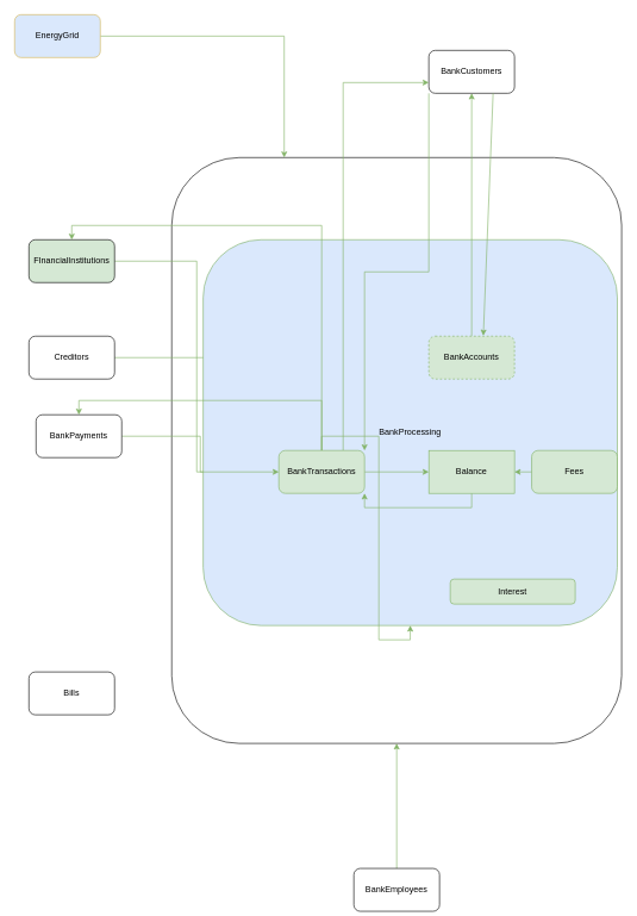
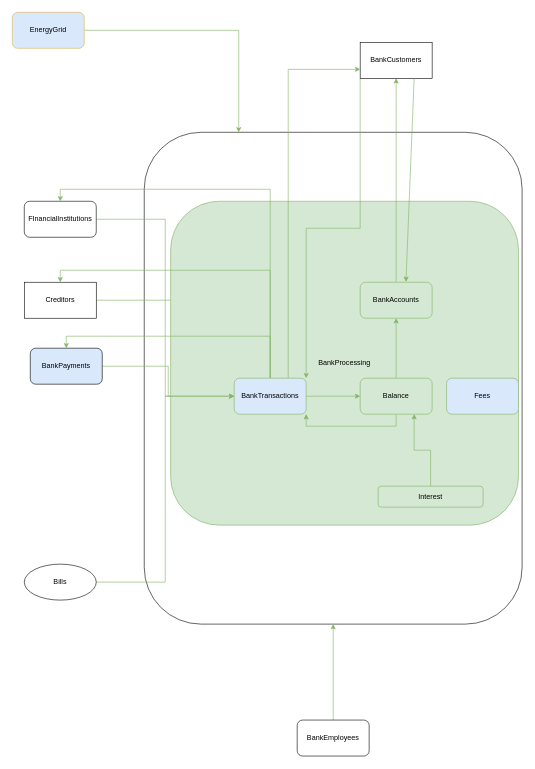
- <mxCell id="13" value="BankCustomers" style="rounded=1;whiteSpace=wrap;html=1;" vertex="1" parent="1"><mxGeometry x="600" y="70" width="120" height="60" as="geometry" /></mxCell>
+ <mxCell id="13" value="BankCustomers" style="whiteSpace=wrap;html=1;rounded=0;" vertex="1" parent="1"><mxGeometry x="600" y="70" width="120" height="60" as="geometry" /></mxCell>
- <mxCell id="4" value="FInancialInstitutions" style="rounded=1;whiteSpace=wrap;html=1;fillColor=#d5e8d4;" vertex="1" parent="1"><mxGeometry x="40" y="335" width="120" height="60" as="geometry" /></mxCell>
+ <mxCell id="4" value="FInancialInstitutions" style="rounded=1;whiteSpace=wrap;html=1;" vertex="1" parent="1"><mxGeometry x="40" y="335" width="120" height="60" as="geometry" /></mxCell>
- <mxCell id="7" value="Creditors" style="rounded=1;whiteSpace=wrap;html=1;" vertex="1" parent="1"><mxGeometry x="40" y="470" width="120" height="60" as="geometry" /></mxCell>
+ <mxCell id="7" value="Creditors" style="whiteSpace=wrap;html=1;rounded=0;" vertex="1" parent="1"><mxGeometry x="40" y="470" width="120" height="60" as="geometry" /></mxCell>
- <mxCell id="11" value="BankAccounts" style="rounded=1;whiteSpace=wrap;html=1;fillColor=#d5e8d4;strokeColor=#82b366;dashed=1;" vertex="1" parent="1"><mxGeometry x="600" y="470" width="120" height="60" as="geometry" /></mxCell>
+ <mxCell id="11" value="BankAccounts" style="rounded=1;whiteSpace=wrap;html=1;fillColor=#d5e8d4;strokeColor=#82b366;" vertex="1" parent="1"><mxGeometry x="600" y="470" width="120" height="60" as="geometry" /></mxCell>
+ <mxCell id="18" style="edgeStyle=orthogonalEdgeStyle;rounded=0;orthogonalLoop=1;jettySize=auto;html=1;entryX=0.5;entryY=1;entryDx=0;entryDy=0;fillColor=#d5e8d4;strokeColor=#82b366;" edge="1" parent="1" source="20" target="11"><mxGeometry relative="1" as="geometry" /></mxCell>
- <mxCell id="6" value="BankProcessing" style="rounded=1;whiteSpace=wrap;html=1;fillColor=#dae8fc;strokeColor=#82b366;" vertex="1" parent="1"><mxGeometry x="284" y="335" width="580" height="540" as="geometry" /></mxCell>
+ <mxCell id="6" value="BankProcessing" style="rounded=1;whiteSpace=wrap;html=1;fillColor=#d5e8d4;strokeColor=#82b366;" vertex="1" parent="1"><mxGeometry x="284" y="335" width="580" height="540" as="geometry" /></mxCell>
- <mxCell id="17" value="BankPayments" style="rounded=1;whiteSpace=wrap;html=1;" vertex="1" parent="1"><mxGeometry x="50" y="580" width="120" height="60" as="geometry" /></mxCell>
+ <mxCell id="17" value="BankPayments" style="rounded=1;whiteSpace=wrap;html=1;fillColor=#dae8fc;" vertex="1" parent="1"><mxGeometry x="50" y="580" width="120" height="60" as="geometry" /></mxCell>
- <mxCell id="26" value="BankTransactions" style="rounded=1;whiteSpace=wrap;html=1;fillColor=#d5e8d4;strokeColor=#82b366;" vertex="1" parent="1"><mxGeometry x="390" y="630" width="120" height="60" as="geometry" /></mxCell>
+ <mxCell id="26" value="BankTransactions" style="rounded=1;whiteSpace=wrap;html=1;fillColor=#dae8fc;strokeColor=#82b366;" vertex="1" parent="1"><mxGeometry x="390" y="630" width="120" height="60" as="geometry" /></mxCell>
- <mxCell id="20" value="Balance" style="whiteSpace=wrap;html=1;fillColor=#d5e8d4;strokeColor=#82b366;rounded=0;" vertex="1" parent="1"><mxGeometry x="600" y="630" width="120" height="60" as="geometry" /></mxCell>
+ <mxCell id="20" value="Balance" style="rounded=1;whiteSpace=wrap;html=1;fillColor=#d5e8d4;strokeColor=#82b366;" vertex="1" parent="1"><mxGeometry x="600" y="630" width="120" height="60" as="geometry" /></mxCell>
- <mxCell id="31" value="" style="endArrow=classic;html=1;rounded=0;entryX=1;entryY=0.5;entryDx=0;entryDy=0;exitX=0;exitY=0.5;exitDx=0;exitDy=0;fillColor=#d5e8d4;strokeColor=#82b366;" edge="1" parent="1" source="30" target="20"><mxGeometry width="50" height="50" relative="1" as="geometry"><mxPoint x="460" y="620" as="sourcePoint" /><mxPoint x="510" y="570" as="targetPoint" /></mxGeometry></mxCell>
- <mxCell id="30" value="Fees" style="rounded=1;whiteSpace=wrap;html=1;fillColor=#d5e8d4;strokeColor=#82b366;" vertex="1" parent="1"><mxGeometry x="744" y="630" width="120" height="60" as="geometry" /></mxCell>
+ <mxCell id="30" value="Fees" style="rounded=1;whiteSpace=wrap;html=1;fillColor=#dae8fc;strokeColor=#82b366;" vertex="1" parent="1"><mxGeometry x="744" y="630" width="120" height="60" as="geometry" /></mxCell>
+ <mxCell id="28" style="edgeStyle=orthogonalEdgeStyle;rounded=0;orthogonalLoop=1;jettySize=auto;html=1;exitX=0.5;exitY=0;exitDx=0;exitDy=0;entryX=0.75;entryY=1;entryDx=0;entryDy=0;fillColor=#d5e8d4;strokeColor=#82b366;" edge="1" parent="1" source="29" target="20"><mxGeometry relative="1" as="geometry" /></mxCell>
+ <mxCell id="14" style="edgeStyle=orthogonalEdgeStyle;rounded=0;orthogonalLoop=1;jettySize=auto;html=1;entryX=0;entryY=0.5;entryDx=0;entryDy=0;fillColor=#d5e8d4;strokeColor=#82b366;" edge="1" parent="1" source="15" target="26"><mxGeometry relative="1" as="geometry" /></mxCell>
- <mxCell id="23" style="edgeStyle=orthogonalEdgeStyle;rounded=0;orthogonalLoop=1;jettySize=auto;html=1;exitX=0.5;exitY=0;exitDx=0;exitDy=0;fillColor=#d5e8d4;strokeColor=#82b366;" edge="1" parent="1" source="26" target="6"><mxGeometry relative="1" as="geometry" /></mxCell>
+ <mxCell id="23" style="edgeStyle=orthogonalEdgeStyle;rounded=0;orthogonalLoop=1;jettySize=auto;html=1;exitX=0.5;exitY=0;exitDx=0;exitDy=0;entryX=0.5;entryY=0;entryDx=0;entryDy=0;fillColor=#d5e8d4;strokeColor=#82b366;" edge="1" parent="1" source="26" target="7"><mxGeometry relative="1" as="geometry" /></mxCell>
- <mxCell id="15" value="Bills" style="rounded=1;whiteSpace=wrap;html=1;" vertex="1" parent="1"><mxGeometry x="40" y="940" width="120" height="60" as="geometry" /></mxCell>
+ <mxCell id="15" value="Bills" style="ellipse;whiteSpace=wrap;html=1;" vertex="1" parent="1"><mxGeometry x="40" y="940" width="120" height="60" as="geometry" /></mxCell>
- <mxCell id="9" value="BankEmployees" style="rounded=1;whiteSpace=wrap;html=1;" vertex="1" parent="1"><mxGeometry x="495" y="1215" width="120" height="60" as="geometry" /></mxCell>
+ <mxCell id="9" value="BankEmployees" style="rounded=1;whiteSpace=wrap;html=1;" vertex="1" parent="1"><mxGeometry x="495" y="1200" width="120" height="60" as="geometry" /></mxCell>
